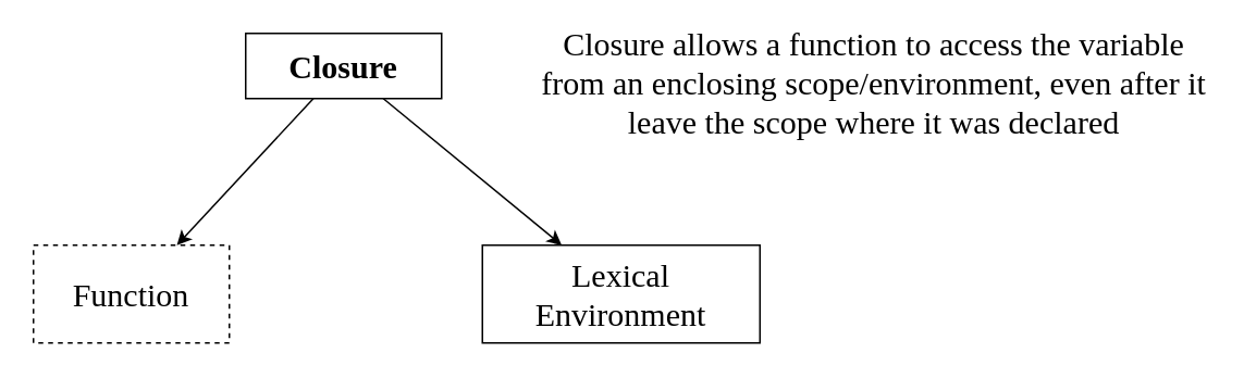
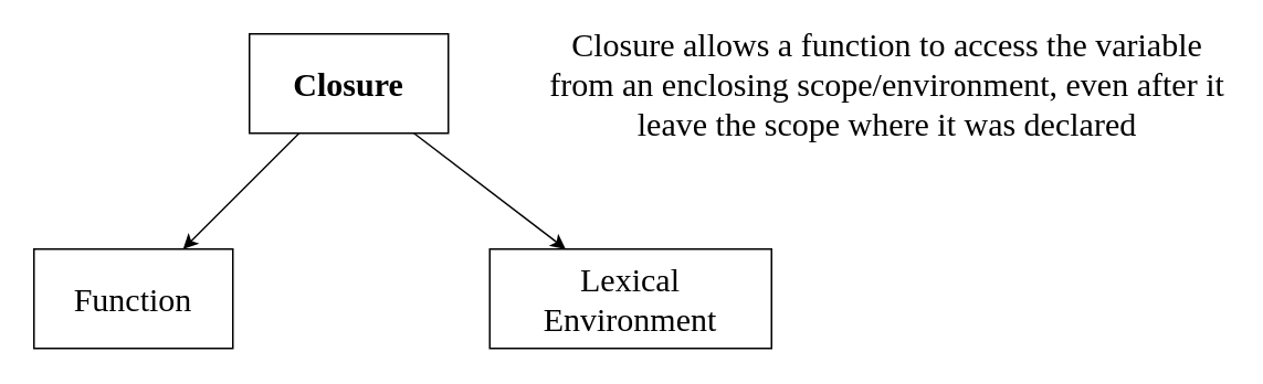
- <mxCell id="6" value="Closure" style="rounded=0;whiteSpace=wrap;html=1;fontFamily=Comfortaa;fontSource=https%3A%2F%2Ffonts.googleapis.com%2Fcss%3Ffamily%3DComfortaa;fontSize=20;fontStyle=1" vertex="1" parent="1"><mxGeometry x="150" y="20" width="120" height="40" as="geometry" /></mxCell>
+ <mxCell id="6" value="Closure" style="rounded=0;whiteSpace=wrap;html=1;fontFamily=Comfortaa;fontSource=https%3A%2F%2Ffonts.googleapis.com%2Fcss%3Ffamily%3DComfortaa;fontSize=20;fontStyle=1" vertex="1" parent="1"><mxGeometry x="150" y="20" width="120" height="60" as="geometry" /></mxCell>
- <mxCell id="2" value="Function" style="rounded=0;whiteSpace=wrap;html=1;fontFamily=Comfortaa;fontSource=https%3A%2F%2Ffonts.googleapis.com%2Fcss%3Ffamily%3DComfortaa;fontSize=20;dashed=1;" vertex="1" parent="1"><mxGeometry x="20" y="150" width="120" height="60" as="geometry" /></mxCell>
+ <mxCell id="2" value="Function" style="rounded=0;whiteSpace=wrap;html=1;fontFamily=Comfortaa;fontSource=https%3A%2F%2Ffonts.googleapis.com%2Fcss%3Ffamily%3DComfortaa;fontSize=20;" vertex="1" parent="1"><mxGeometry x="20" y="150" width="120" height="60" as="geometry" /></mxCell>
